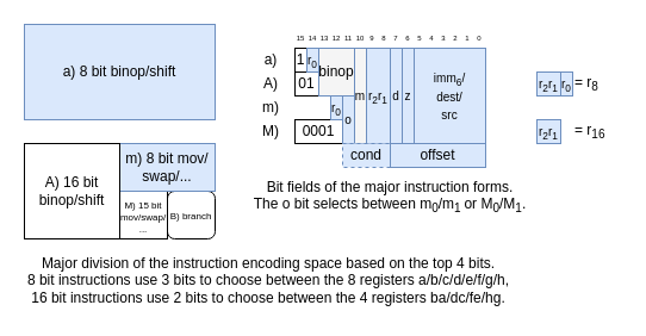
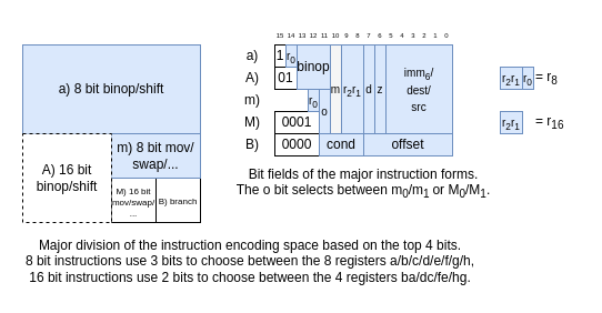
- <mxCell id="2" value="a) 8 bit binop/shift" style="rounded=0;whiteSpace=wrap;html=1;fillColor=#dae8fc;strokeColor=#6c8ebf;" vertex="1" parent="1"><mxGeometry x="20" y="20" width="160" height="80" as="geometry" /></mxCell>
+ <mxCell id="2" value="a) 8 bit binop/shift" style="rounded=0;whiteSpace=wrap;html=1;fillColor=#dae8fc;strokeColor=#6c8ebf;" vertex="1" parent="1"><mxGeometry x="20" y="40" width="160" height="80" as="geometry" /></mxCell>
- <mxCell id="14" value="binop" style="rounded=0;whiteSpace=wrap;html=1;fillColor=#f5f5f5;strokeColor=#6c8ebf;" vertex="1" parent="1"><mxGeometry x="267" y="40" width="30" height="40" as="geometry" /></mxCell>
+ <mxCell id="14" value="binop" style="rounded=0;whiteSpace=wrap;html=1;fillColor=#dae8fc;strokeColor=#6c8ebf;" vertex="1" parent="1"><mxGeometry x="267" y="40" width="30" height="40" as="geometry" /></mxCell>
+ <mxCell id="44" value="B)" style="text;html=1;align=center;verticalAlign=middle;whiteSpace=wrap;rounded=0;" vertex="1" parent="1"><mxGeometry x="217" y="120" width="20" height="20" as="geometry" /></mxCell>
+ <mxCell id="12" value="000&lt;span style=&quot;background-color: initial;&quot;&gt;0&lt;/span&gt;" style="rounded=0;whiteSpace=wrap;html=1;" vertex="1" parent="1"><mxGeometry x="247" y="120" width="40" height="20" as="geometry" /></mxCell>
- <mxCell id="22" value="cond" style="rounded=0;whiteSpace=wrap;html=1;fillColor=#dae8fc;strokeColor=#6c8ebf;dashed=1;" vertex="1" parent="1"><mxGeometry x="287" y="120" width="40" height="20" as="geometry" /></mxCell>
+ <mxCell id="22" value="cond" style="rounded=0;whiteSpace=wrap;html=1;fillColor=#dae8fc;strokeColor=#6c8ebf;" vertex="1" parent="1"><mxGeometry x="287" y="120" width="40" height="20" as="geometry" /></mxCell>
- <mxCell id="7" value="A) 16 bit binop/shift" style="rounded=0;whiteSpace=wrap;html=1;" vertex="1" parent="1"><mxGeometry x="20" y="120" width="80" height="80" as="geometry" /></mxCell>
+ <mxCell id="7" value="A) 16 bit binop/shift" style="rounded=0;whiteSpace=wrap;html=1;dashed=1;" vertex="1" parent="1"><mxGeometry x="20" y="120" width="80" height="80" as="geometry" /></mxCell>
- <mxCell id="5" value="&lt;font style=&quot;font-size: 8px;&quot;&gt;M) 15 bit&lt;/font&gt;&lt;div style=&quot;font-size: 8px;&quot;&gt;&lt;font style=&quot;font-size: 8px;&quot;&gt;mov/swap/&lt;/font&gt;&lt;/div&gt;&lt;div style=&quot;font-size: 8px;&quot;&gt;&lt;font style=&quot;font-size: 8px;&quot;&gt;...&lt;/font&gt;&lt;/div&gt;" style="rounded=0;whiteSpace=wrap;html=1;" vertex="1" parent="1"><mxGeometry x="100" y="160" width="40" height="40" as="geometry" /></mxCell>
+ <mxCell id="5" value="&lt;font style=&quot;font-size: 8px;&quot;&gt;M) 16 bit&lt;/font&gt;&lt;div style=&quot;font-size: 8px;&quot;&gt;&lt;font style=&quot;font-size: 8px;&quot;&gt;mov/swap/&lt;/font&gt;&lt;/div&gt;&lt;div style=&quot;font-size: 8px;&quot;&gt;&lt;font style=&quot;font-size: 8px;&quot;&gt;...&lt;/font&gt;&lt;/div&gt;" style="rounded=0;whiteSpace=wrap;html=1;" vertex="1" parent="1"><mxGeometry x="100" y="160" width="40" height="40" as="geometry" /></mxCell>
- <mxCell id="3" value="&lt;font style=&quot;font-size: 8px;&quot;&gt;B) branch&lt;/font&gt;" style="whiteSpace=wrap;html=1;rounded=1;" vertex="1" parent="1"><mxGeometry x="140" y="160" width="40" height="40" as="geometry" /></mxCell>
+ <mxCell id="3" value="&lt;font style=&quot;font-size: 8px;&quot;&gt;B) branch&lt;/font&gt;" style="rounded=0;whiteSpace=wrap;html=1;" vertex="1" parent="1"><mxGeometry x="140" y="160" width="40" height="40" as="geometry" /></mxCell>
